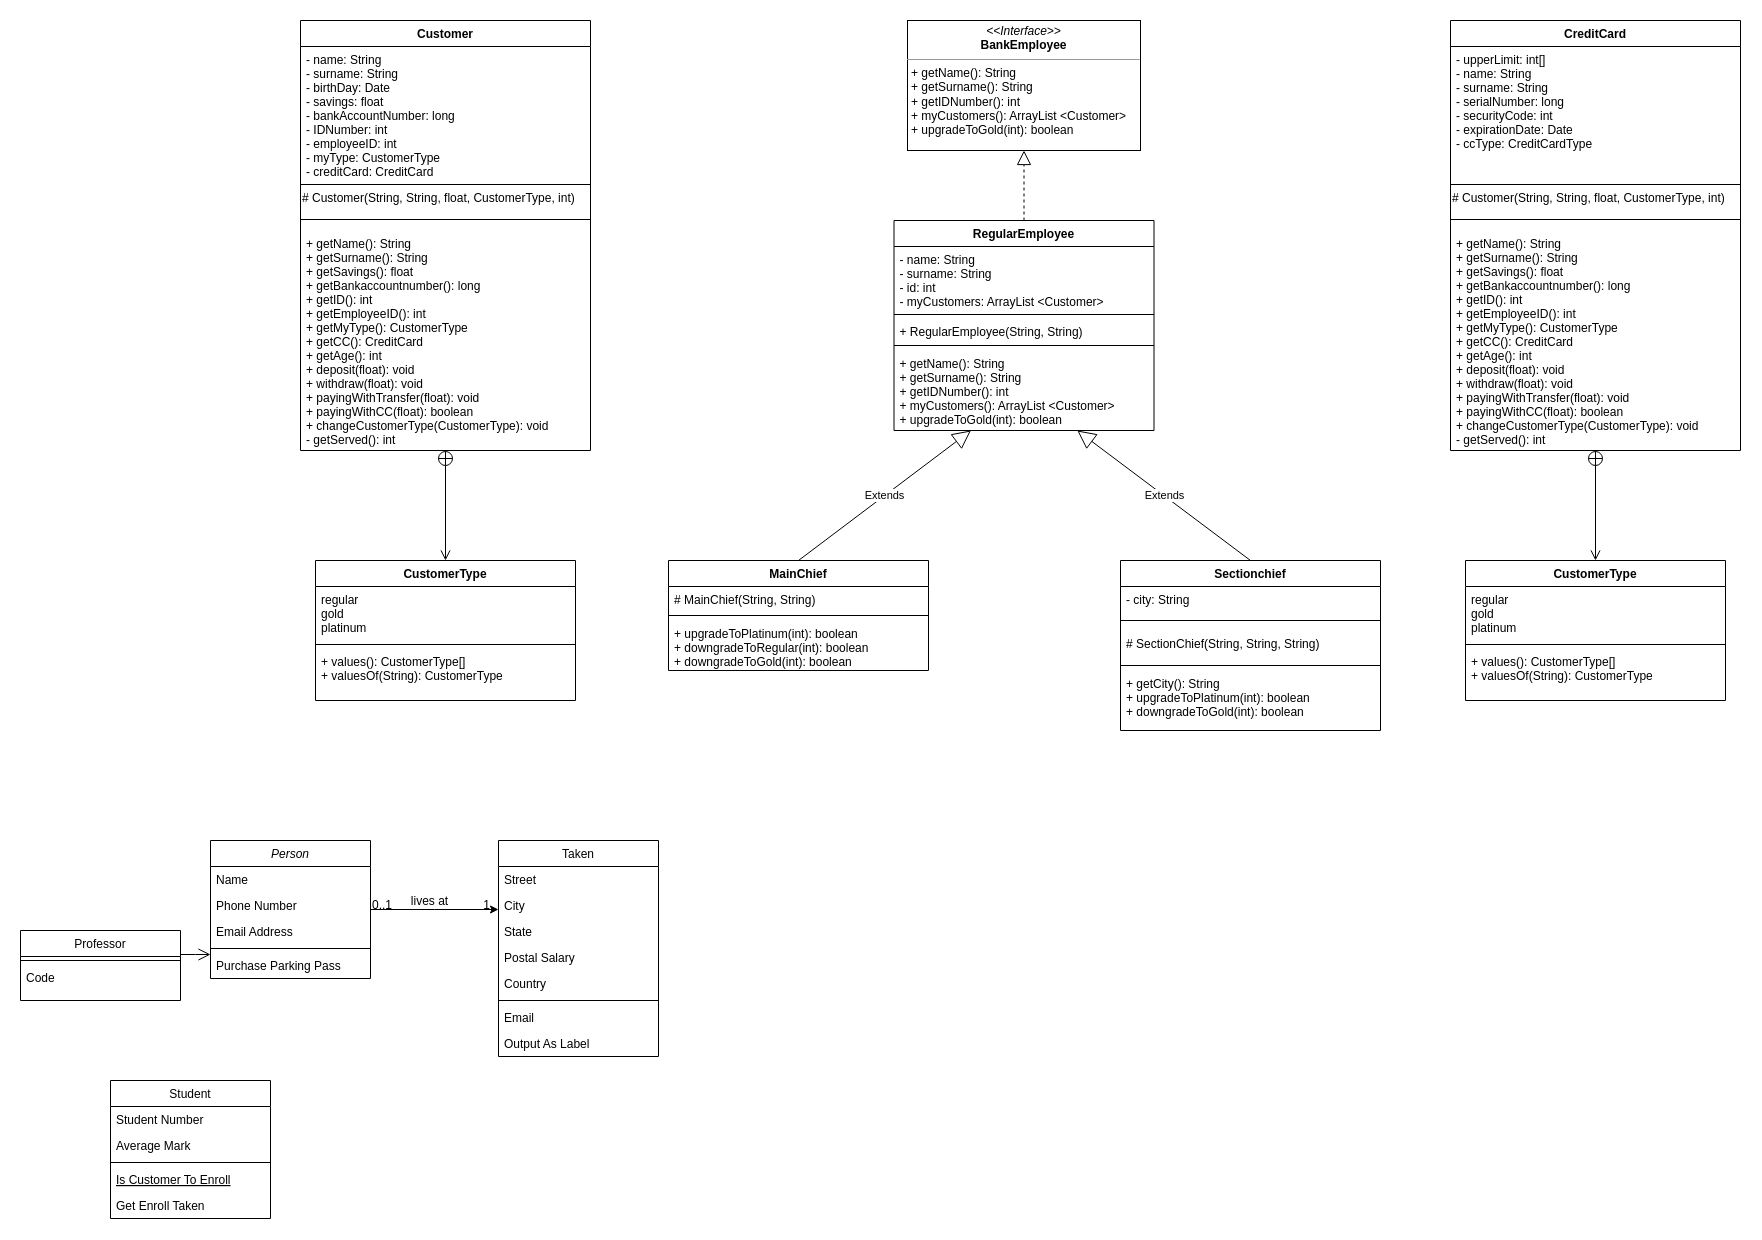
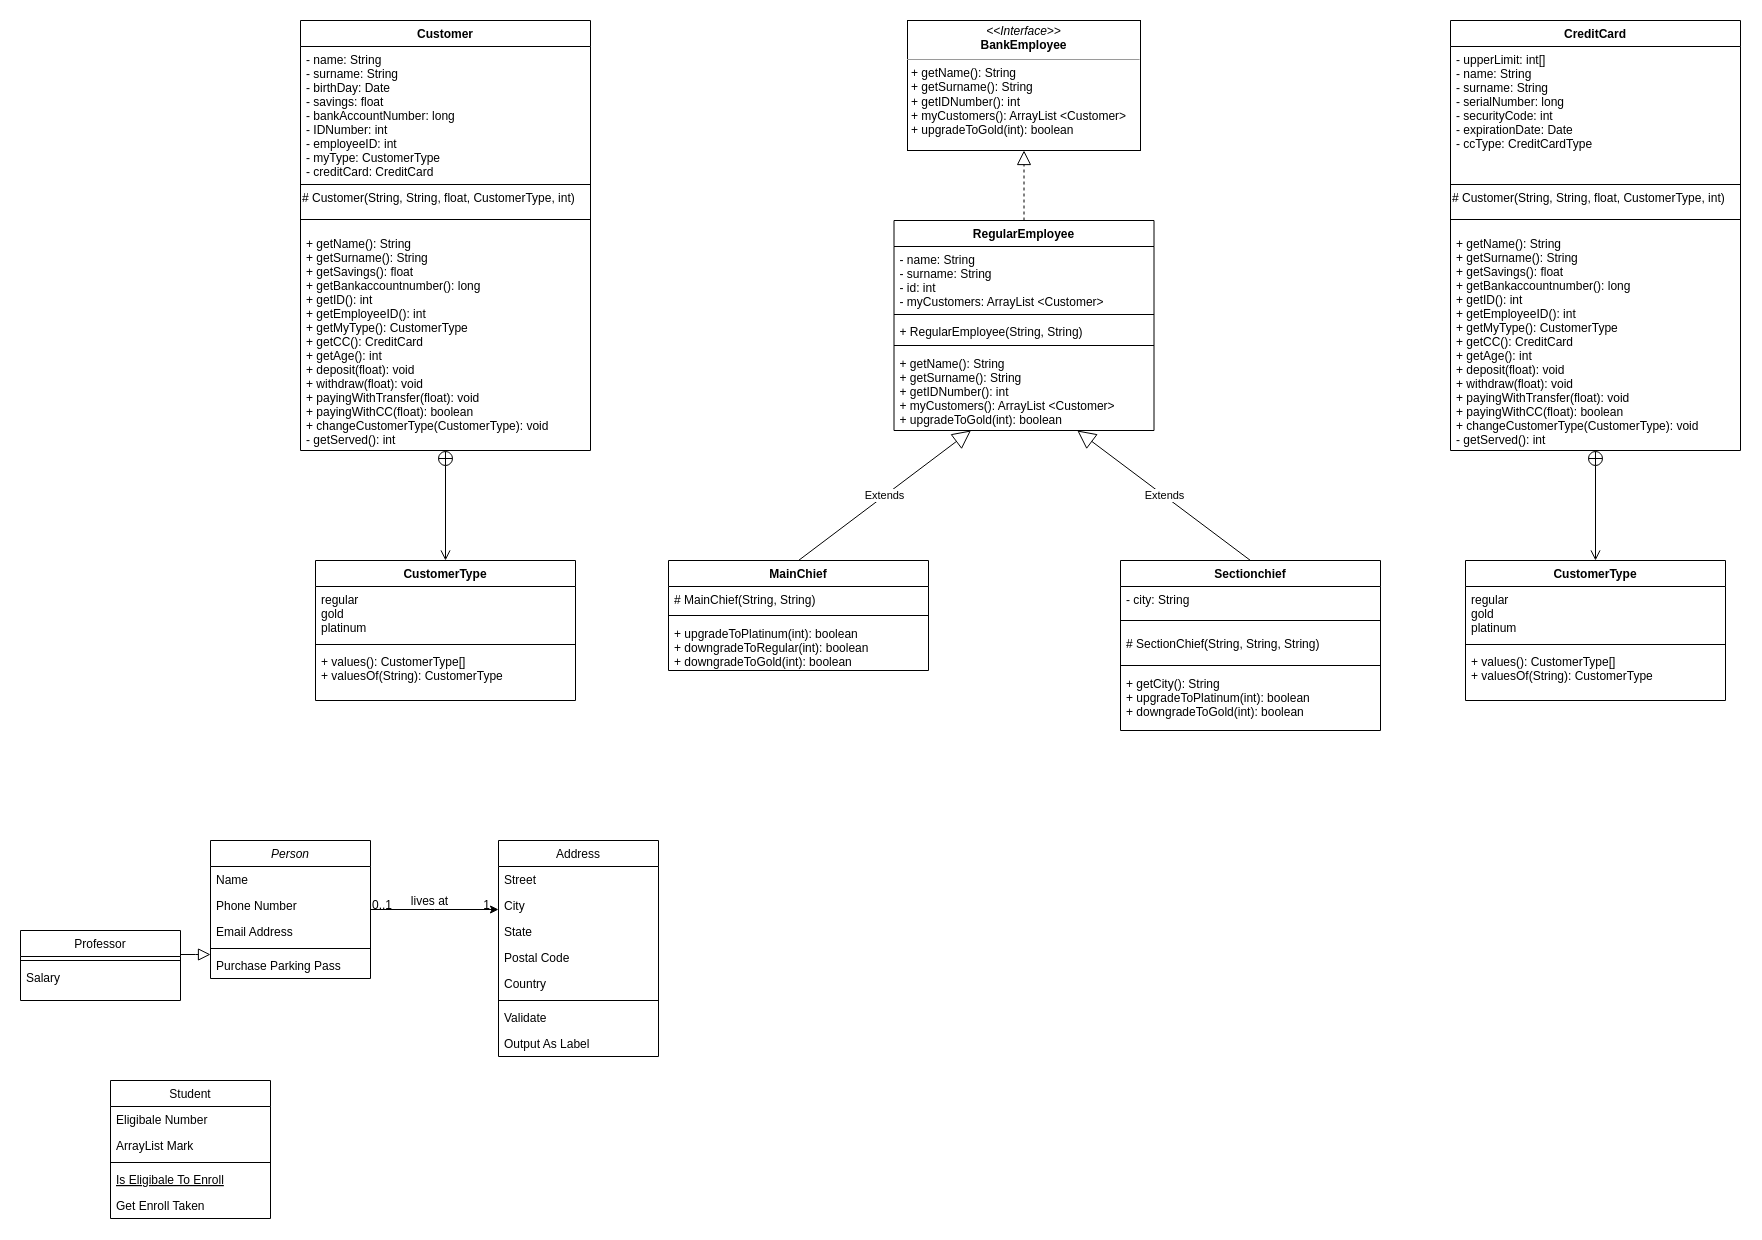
- <mxCell id="18" value="Taken" style="swimlane;fontStyle=0;align=center;verticalAlign=top;childLayout=stackLayout;horizontal=1;startSize=26;horizontalStack=0;resizeParent=1;resizeLast=0;collapsible=1;marginBottom=0;rounded=0;shadow=0;strokeWidth=1;" parent="1" vertex="1"><mxGeometry x="498" y="840" width="160" height="216" as="geometry"><mxRectangle x="550" y="140" width="160" height="26" as="alternateBounds" /></mxGeometry></mxCell>
+ <mxCell id="18" value="Address" style="swimlane;fontStyle=0;align=center;verticalAlign=top;childLayout=stackLayout;horizontal=1;startSize=26;horizontalStack=0;resizeParent=1;resizeLast=0;collapsible=1;marginBottom=0;rounded=0;shadow=0;strokeWidth=1;" parent="1" vertex="1"><mxGeometry x="498" y="840" width="160" height="216" as="geometry"><mxRectangle x="550" y="140" width="160" height="26" as="alternateBounds" /></mxGeometry></mxCell>
- <mxCell id="17" value="" style="endArrow=open;endSize=10;endFill=0;shadow=0;strokeWidth=1;rounded=0;edgeStyle=elbowEdgeStyle;elbow=vertical;" parent="1" source="14" target="2" edge="1"><mxGeometry width="160" relative="1" as="geometry"><mxPoint x="170" y="623" as="sourcePoint" /><mxPoint x="270" y="521" as="targetPoint" /></mxGeometry></mxCell>
+ <mxCell id="17" value="" style="endArrow=block;endSize=10;endFill=0;shadow=0;strokeWidth=1;rounded=0;edgeStyle=elbowEdgeStyle;elbow=vertical;" parent="1" source="14" target="2" edge="1"><mxGeometry width="160" relative="1" as="geometry"><mxPoint x="170" y="623" as="sourcePoint" /><mxPoint x="270" y="521" as="targetPoint" /></mxGeometry></mxCell>
- <mxCell id="22" value="Postal Salary" style="text;align=left;verticalAlign=top;spacingLeft=4;spacingRight=4;overflow=hidden;rotatable=0;points=[[0,0.5],[1,0.5]];portConstraint=eastwest;rounded=0;shadow=0;html=0;" parent="18" vertex="1"><mxGeometry y="104" width="160" height="26" as="geometry" /></mxCell>
+ <mxCell id="22" value="Postal Code" style="text;align=left;verticalAlign=top;spacingLeft=4;spacingRight=4;overflow=hidden;rotatable=0;points=[[0,0.5],[1,0.5]];portConstraint=eastwest;rounded=0;shadow=0;html=0;" parent="18" vertex="1"><mxGeometry y="104" width="160" height="26" as="geometry" /></mxCell>
- <mxCell id="16" value="Code" style="text;align=left;verticalAlign=top;spacingLeft=4;spacingRight=4;overflow=hidden;rotatable=0;points=[[0,0.5],[1,0.5]];portConstraint=eastwest;" parent="14" vertex="1"><mxGeometry y="34" width="160" height="26" as="geometry" /></mxCell>
+ <mxCell id="16" value="Salary" style="text;align=left;verticalAlign=top;spacingLeft=4;spacingRight=4;overflow=hidden;rotatable=0;points=[[0,0.5],[1,0.5]];portConstraint=eastwest;" parent="14" vertex="1"><mxGeometry y="34" width="160" height="26" as="geometry" /></mxCell>
- <mxCell id="25" value="Email" style="text;align=left;verticalAlign=top;spacingLeft=4;spacingRight=4;overflow=hidden;rotatable=0;points=[[0,0.5],[1,0.5]];portConstraint=eastwest;" parent="18" vertex="1"><mxGeometry y="164" width="160" height="26" as="geometry" /></mxCell>
+ <mxCell id="25" value="Validate" style="text;align=left;verticalAlign=top;spacingLeft=4;spacingRight=4;overflow=hidden;rotatable=0;points=[[0,0.5],[1,0.5]];portConstraint=eastwest;" parent="18" vertex="1"><mxGeometry y="164" width="160" height="26" as="geometry" /></mxCell>
- <mxCell id="9" value="Student Number" style="text;align=left;verticalAlign=top;spacingLeft=4;spacingRight=4;overflow=hidden;rotatable=0;points=[[0,0.5],[1,0.5]];portConstraint=eastwest;" parent="8" vertex="1"><mxGeometry y="26" width="160" height="26" as="geometry" /></mxCell>
+ <mxCell id="9" value="Eligibale Number" style="text;align=left;verticalAlign=top;spacingLeft=4;spacingRight=4;overflow=hidden;rotatable=0;points=[[0,0.5],[1,0.5]];portConstraint=eastwest;" parent="8" vertex="1"><mxGeometry y="26" width="160" height="26" as="geometry" /></mxCell>
- <mxCell id="10" value="Average Mark" style="text;align=left;verticalAlign=top;spacingLeft=4;spacingRight=4;overflow=hidden;rotatable=0;points=[[0,0.5],[1,0.5]];portConstraint=eastwest;rounded=0;shadow=0;html=0;" parent="8" vertex="1"><mxGeometry y="52" width="160" height="26" as="geometry" /></mxCell>
+ <mxCell id="10" value="ArrayList Mark" style="text;align=left;verticalAlign=top;spacingLeft=4;spacingRight=4;overflow=hidden;rotatable=0;points=[[0,0.5],[1,0.5]];portConstraint=eastwest;rounded=0;shadow=0;html=0;" parent="8" vertex="1"><mxGeometry y="52" width="160" height="26" as="geometry" /></mxCell>
- <mxCell id="12" value="Is Customer To Enroll" style="text;align=left;verticalAlign=top;spacingLeft=4;spacingRight=4;overflow=hidden;rotatable=0;points=[[0,0.5],[1,0.5]];portConstraint=eastwest;fontStyle=4" parent="8" vertex="1"><mxGeometry y="86" width="160" height="26" as="geometry" /></mxCell>
+ <mxCell id="12" value="Is Eligibale To Enroll" style="text;align=left;verticalAlign=top;spacingLeft=4;spacingRight=4;overflow=hidden;rotatable=0;points=[[0,0.5],[1,0.5]];portConstraint=eastwest;fontStyle=4" parent="8" vertex="1"><mxGeometry y="86" width="160" height="26" as="geometry" /></mxCell>
